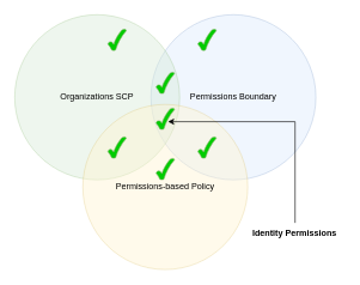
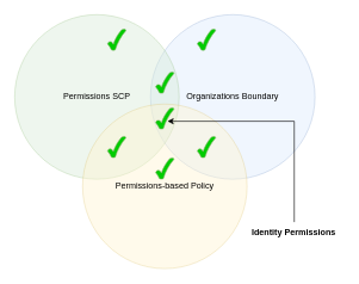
- <mxCell id="3" value="Organizations SCP" style="ellipse;whiteSpace=wrap;html=1;aspect=fixed;fillColor=#d5e8d4;strokeColor=#82b366;opacity=40;" vertex="1" parent="1"><mxGeometry x="20" y="20" width="230" height="230" as="geometry" /></mxCell>
+ <mxCell id="3" value="Permissions SCP" style="ellipse;whiteSpace=wrap;html=1;aspect=fixed;fillColor=#d5e8d4;strokeColor=#82b366;opacity=40;" vertex="1" parent="1"><mxGeometry x="20" y="20" width="230" height="230" as="geometry" /></mxCell>
- <mxCell id="2" value="Permissions Boundary" style="ellipse;whiteSpace=wrap;html=1;aspect=fixed;fillColor=#dae8fc;strokeColor=#6c8ebf;opacity=40;" vertex="1" parent="1"><mxGeometry x="210" y="20" width="230" height="230" as="geometry" /></mxCell>
+ <mxCell id="2" value="Organizations Boundary" style="ellipse;whiteSpace=wrap;html=1;aspect=fixed;fillColor=#dae8fc;strokeColor=#6c8ebf;opacity=40;" vertex="1" parent="1"><mxGeometry x="210" y="20" width="230" height="230" as="geometry" /></mxCell>
